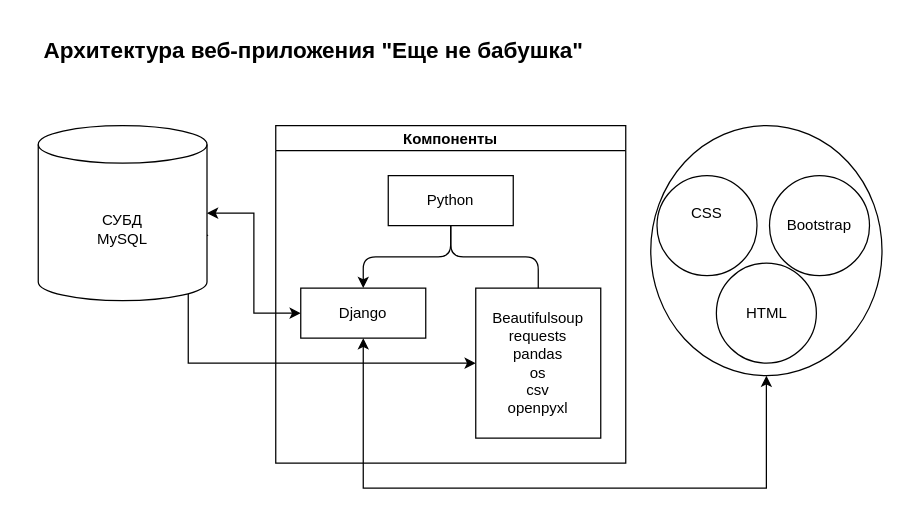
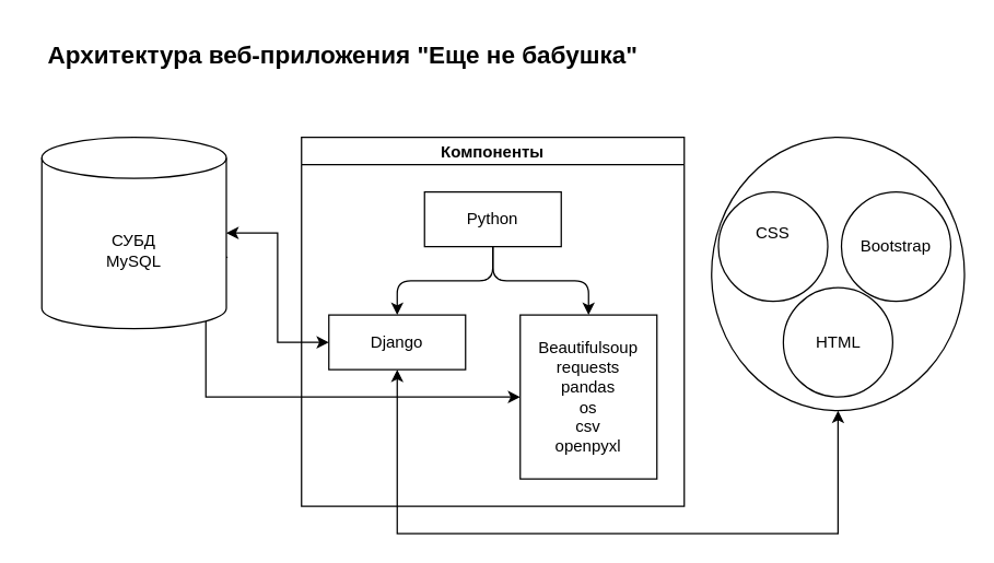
- <mxCell id="11" value="" style="edgeStyle=elbowEdgeStyle;elbow=vertical;html=1;rounded=1;curved=0;sourcePerimeterSpacing=0;targetPerimeterSpacing=0;startSize=6;endSize=6;endArrow=none;" edge="1" parent="6" source="7" target="10"><mxGeometry relative="1" as="geometry" /></mxCell>
+ <mxCell id="11" value="" style="edgeStyle=elbowEdgeStyle;elbow=vertical;html=1;rounded=1;curved=0;sourcePerimeterSpacing=0;targetPerimeterSpacing=0;startSize=6;endSize=6;" edge="1" parent="6" source="7" target="10"><mxGeometry relative="1" as="geometry" /></mxCell>
